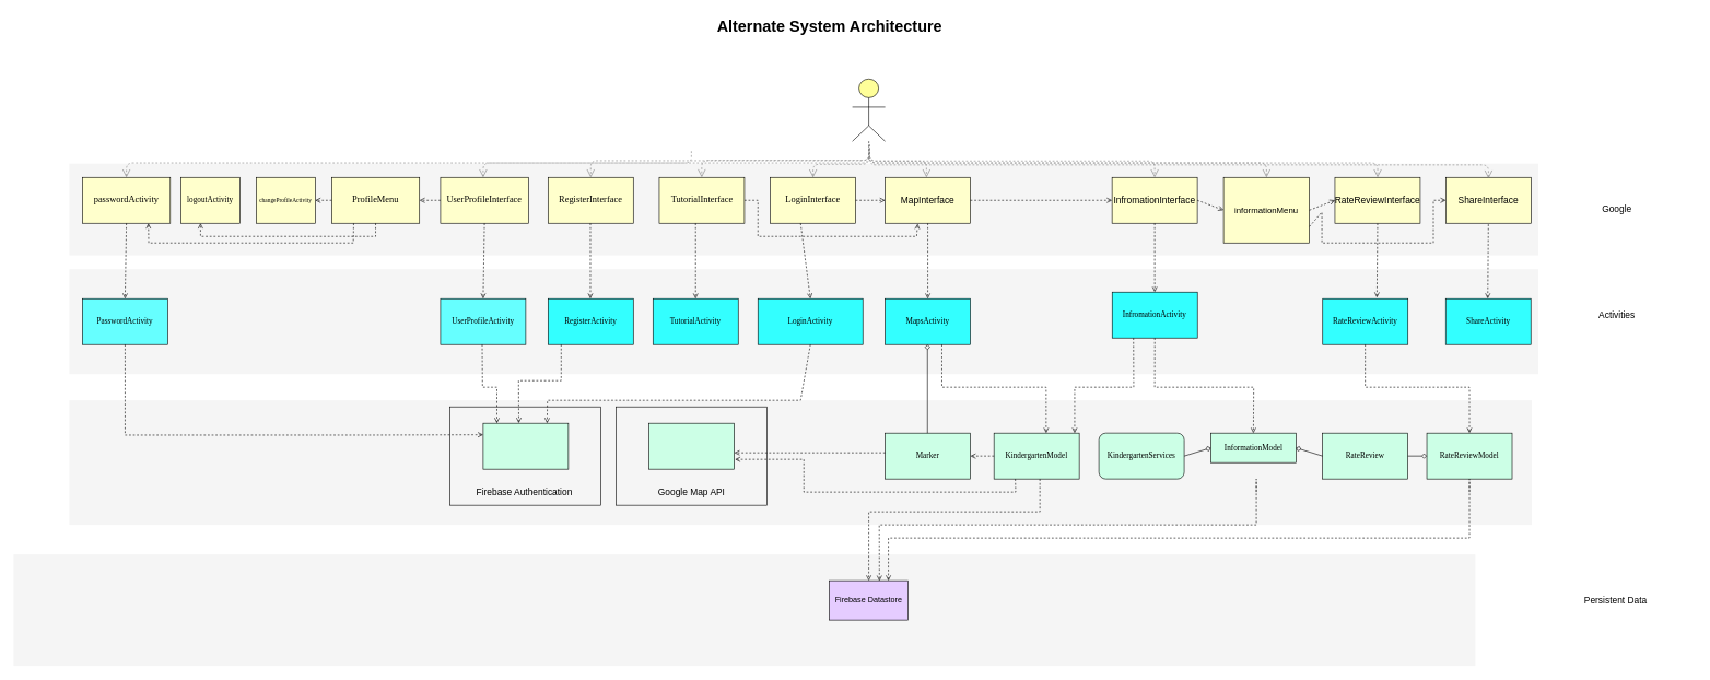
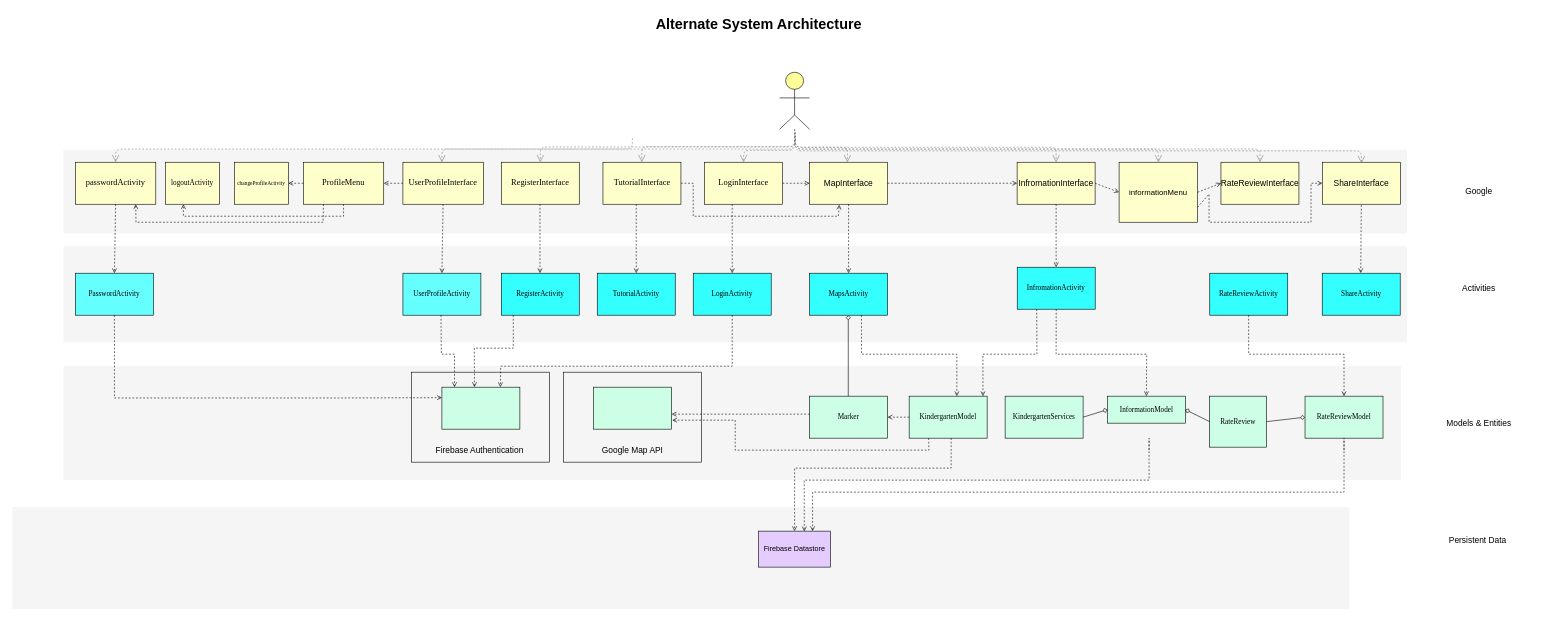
- <mxCell id="35" value="" style="endArrow=open;html=1;dashed=1;fontFamily=Times New Roman;endFill=0;rounded=0;exitX=0.5;exitY=1;exitDx=0;exitDy=0;entryX=0.636;entryY=-0.024;entryDx=0;entryDy=0;entryPerimeter=0;" parent="1" edge="1" target="29" source="79"><mxGeometry width="50" height="50" relative="1" as="geometry"><mxPoint x="1996" y="330" as="sourcePoint" /><mxPoint x="2080.5" y="455" as="targetPoint" /><Array as="points" /></mxGeometry></mxCell>
- <mxCell id="26" value="LoginActivity" style="rounded=0;whiteSpace=wrap;html=1;fillColor=#33FFFF;strokeColor=#000000;fontFamily=Times New Roman;" parent="1" vertex="1"><mxGeometry x="1155" y="455" width="160" height="70" as="geometry" /></mxCell>
+ <mxCell id="26" value="LoginActivity" style="rounded=0;whiteSpace=wrap;html=1;fillColor=#33FFFF;strokeColor=#000000;fontFamily=Times New Roman;" parent="1" vertex="1"><mxGeometry x="1155" y="455" width="130" height="70" as="geometry" /></mxCell>
- <mxCell id="56" value="KindergartenServices" style="whiteSpace=wrap;html=1;fillColor=#CCFFE6;strokeColor=#000000;fontFamily=Times New Roman;rounded=1;" vertex="1" parent="1"><mxGeometry x="1675" y="660" width="130" height="70" as="geometry" /></mxCell>
+ <mxCell id="56" value="KindergartenServices" style="rounded=0;whiteSpace=wrap;html=1;fillColor=#CCFFE6;strokeColor=#000000;fontFamily=Times New Roman;" vertex="1" parent="1"><mxGeometry x="1675" y="660" width="130" height="70" as="geometry" /></mxCell>
- <mxCell id="39" value="RateReview" style="rounded=0;whiteSpace=wrap;html=1;fillColor=#CCFFE6;strokeColor=#000000;fontFamily=Times New Roman;" parent="1" vertex="1"><mxGeometry x="2016" y="660" width="130" height="70" as="geometry" /></mxCell>
+ <mxCell id="39" value="RateReview" style="rounded=0;whiteSpace=wrap;html=1;fillColor=#CCFFE6;strokeColor=#000000;fontFamily=Times New Roman;" parent="1" vertex="1"><mxGeometry x="2016" y="660" width="95" height="85" as="geometry" /></mxCell>
+ <mxCell id="5" value="Models &amp;amp; Entities" style="text;html=1;strokeColor=none;fillColor=none;align=center;verticalAlign=middle;whiteSpace=wrap;fontSize=14;" parent="1" vertex="1"><mxGeometry x="2345" y="695" width="240" height="20" as="geometry" /></mxCell>
- <mxCell id="45" value="Persistent Data&amp;nbsp;" style="text;html=1;strokeColor=none;fillColor=none;align=center;verticalAlign=middle;whiteSpace=wrap;fontSize=14;" vertex="1" parent="1"><mxGeometry x="2345" y="905" width="240" height="20" as="geometry" /></mxCell>
+ <mxCell id="45" value="Persistent Data&amp;nbsp;" style="text;html=1;strokeColor=none;fillColor=none;align=center;verticalAlign=middle;whiteSpace=wrap;fontSize=14;" vertex="1" parent="1"><mxGeometry x="2345" y="890" width="240" height="20" as="geometry" /></mxCell>
